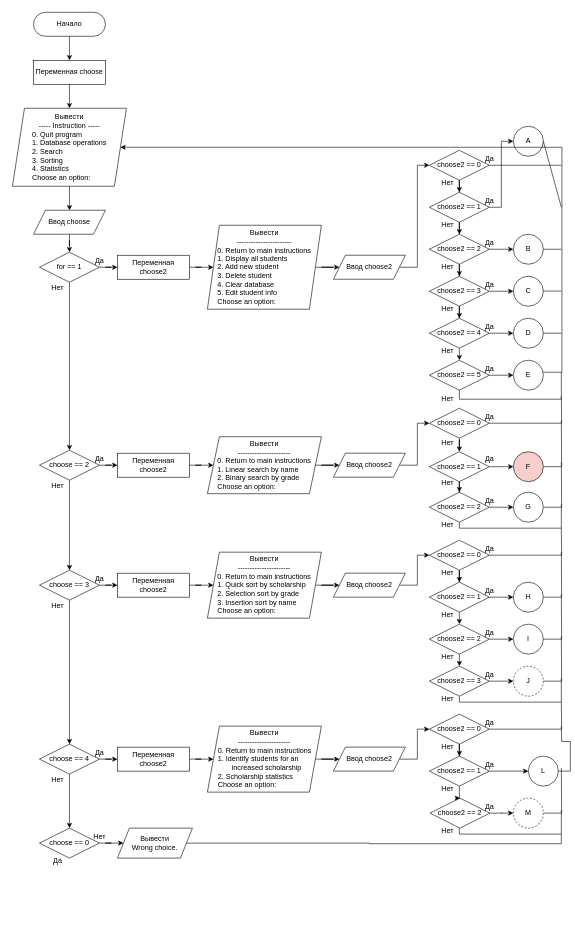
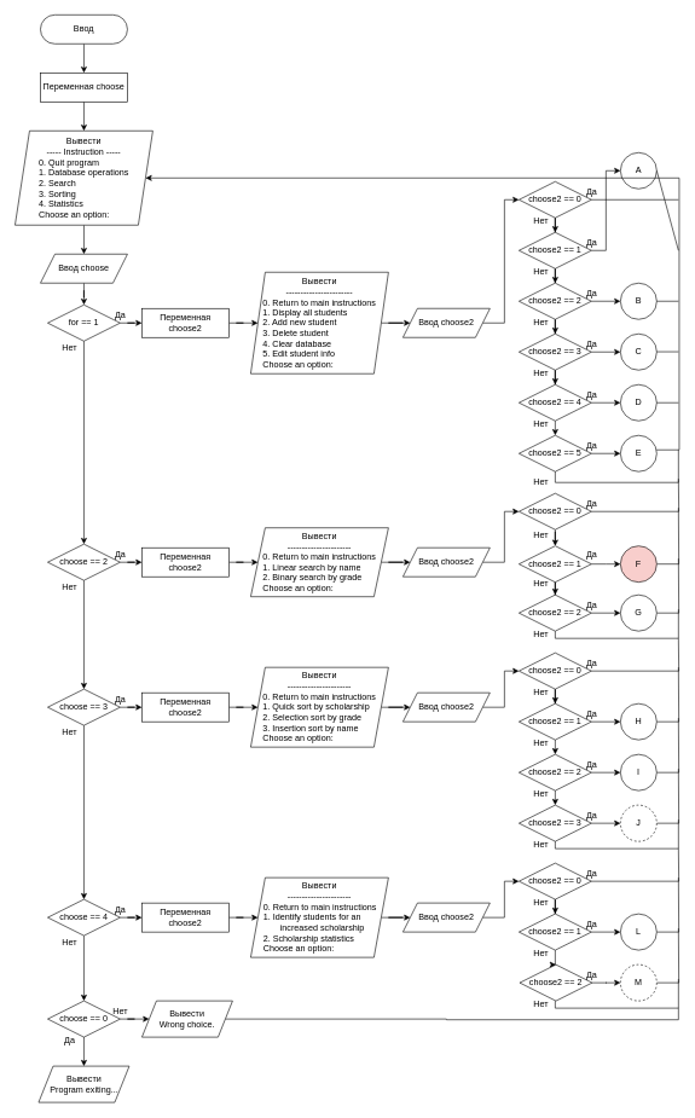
- <mxCell id="3" value="Начало" style="rounded=1;whiteSpace=wrap;html=1;arcSize=50;" vertex="1" parent="1"><mxGeometry x="55" y="20" width="120" height="40" as="geometry" /></mxCell>
+ <mxCell id="3" value="Ввод" style="rounded=1;whiteSpace=wrap;html=1;arcSize=50;" vertex="1" parent="1"><mxGeometry x="55" y="20" width="120" height="40" as="geometry" /></mxCell>
- <mxCell id="115" value="L" style="ellipse;whiteSpace=wrap;html=1;aspect=fixed;" vertex="1" parent="1"><mxGeometry x="880" y="1260" width="50" height="50" as="geometry" /></mxCell>
+ <mxCell id="115" value="L" style="ellipse;whiteSpace=wrap;html=1;aspect=fixed;" vertex="1" parent="1"><mxGeometry x="855" y="1260" width="50" height="50" as="geometry" /></mxCell>
+ <mxCell id="119" value="" style="edgeStyle=orthogonalEdgeStyle;rounded=0;orthogonalLoop=1;jettySize=auto;html=1;" edge="1" parent="1" source="121" target="122"><mxGeometry relative="1" as="geometry" /></mxCell>
+ <mxCell id="122" value="&lt;div&gt;Вывести&lt;/div&gt;Program exiting..." style="shape=parallelogram;perimeter=parallelogramPerimeter;whiteSpace=wrap;html=1;fixedSize=1;" vertex="1" parent="1"><mxGeometry x="52.5" y="1470" width="125" height="50" as="geometry" /></mxCell>
